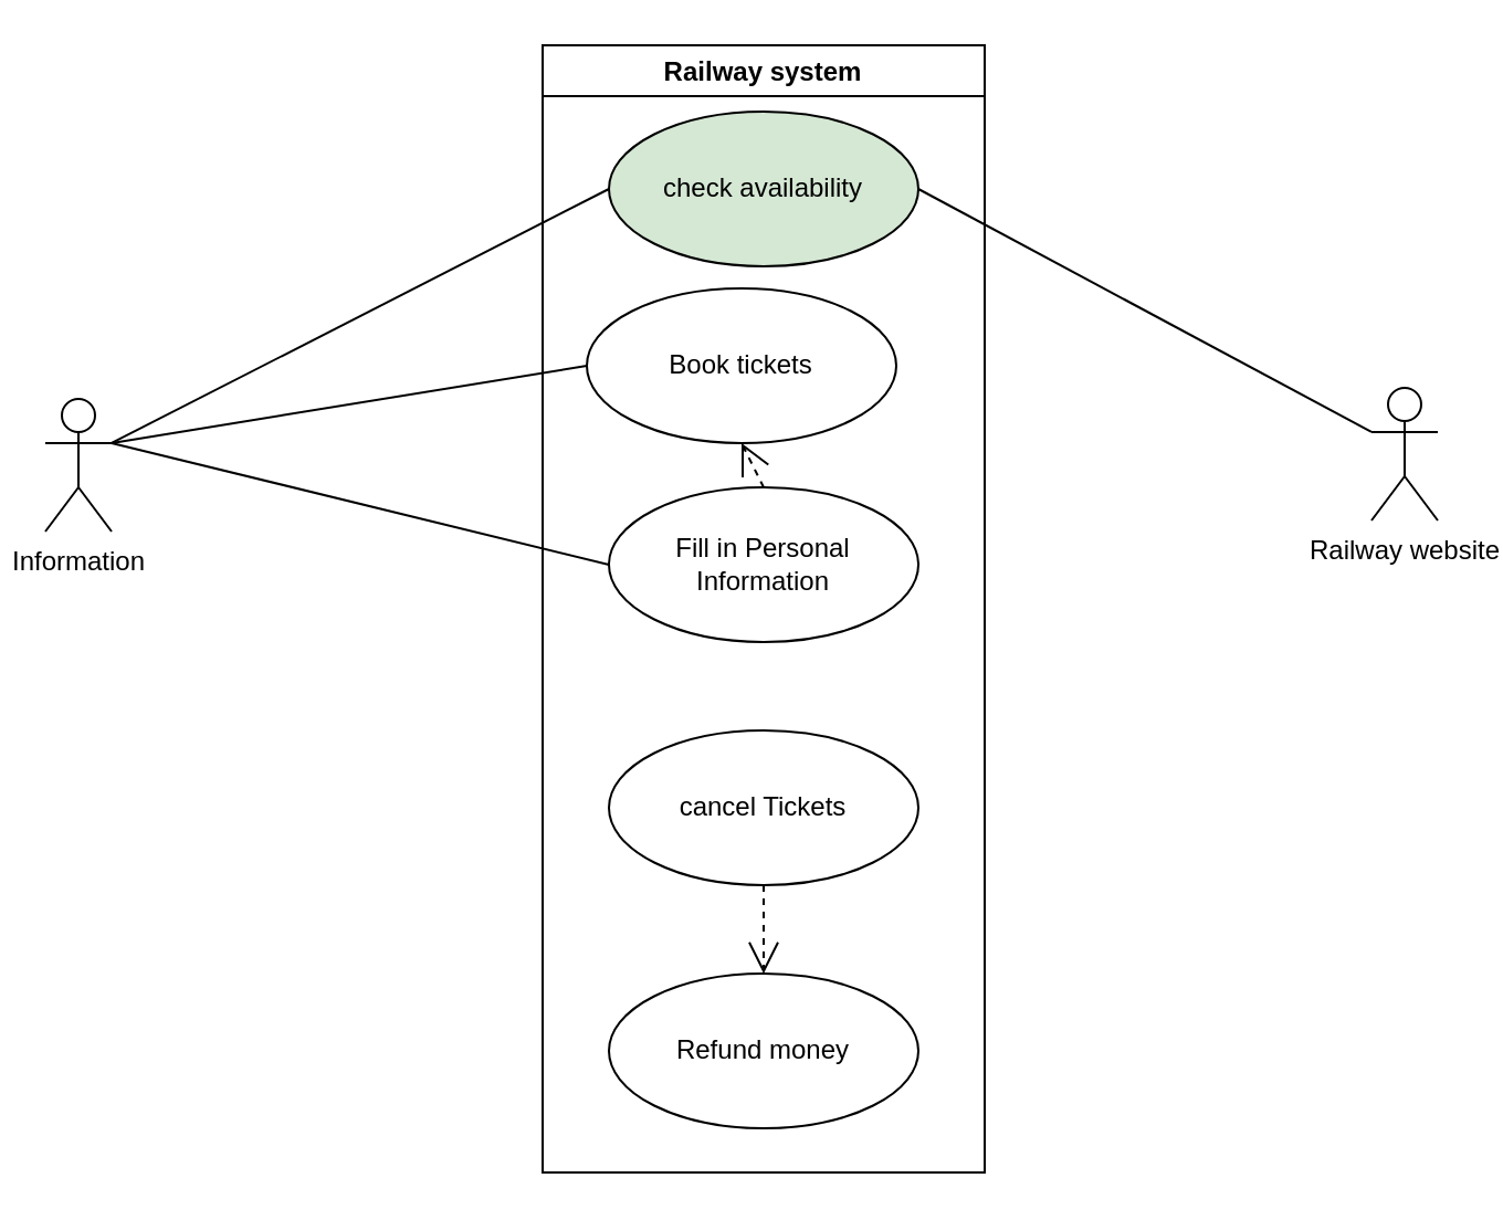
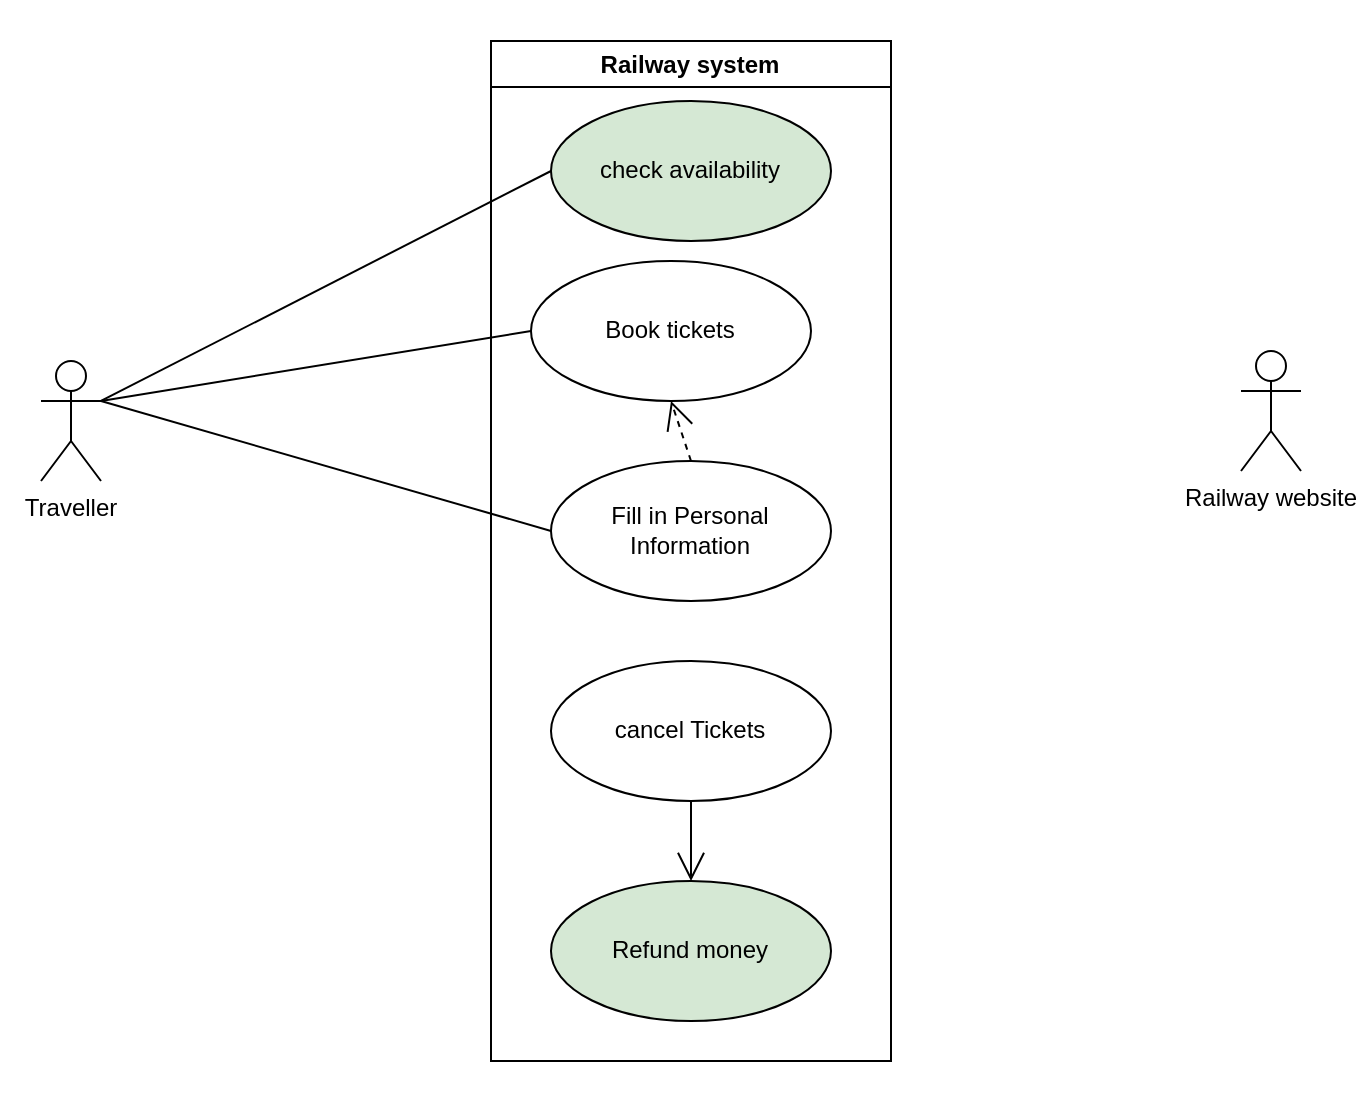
- <mxCell id="15" value="" style="endArrow=none;html=1;rounded=0;exitX=1;exitY=0.5;exitDx=0;exitDy=0;entryX=0;entryY=0.333;entryDx=0;entryDy=0;entryPerimeter=0;" edge="1" parent="1" source="3" target="11"><mxGeometry width="50" height="50" relative="1" as="geometry"><mxPoint x="300" y="290" as="sourcePoint" /><mxPoint x="350" y="240" as="targetPoint" /></mxGeometry></mxCell>
- <mxCell id="10" value="Information" style="shape=umlActor;verticalLabelPosition=bottom;verticalAlign=top;html=1;" vertex="1" parent="1"><mxGeometry x="20" y="180" width="30" height="60" as="geometry" /></mxCell>
+ <mxCell id="10" value="Traveller" style="shape=umlActor;verticalLabelPosition=bottom;verticalAlign=top;html=1;" vertex="1" parent="1"><mxGeometry x="20" y="180" width="30" height="60" as="geometry" /></mxCell>
- <mxCell id="6" value="Fill in Personal Information" style="ellipse;whiteSpace=wrap;html=1;" vertex="1" parent="2"><mxGeometry x="30" y="200" width="140" height="70" as="geometry" /></mxCell>
+ <mxCell id="6" value="Fill in Personal Information" style="ellipse;whiteSpace=wrap;html=1;" vertex="1" parent="2"><mxGeometry x="30" y="210" width="140" height="70" as="geometry" /></mxCell>
- <mxCell id="8" value="" style="endArrow=open;endFill=1;endSize=12;html=1;rounded=0;exitX=0.5;exitY=1;exitDx=0;exitDy=0;dashed=1;" edge="1" parent="2" source="4" target="7"><mxGeometry width="160" relative="1" as="geometry"><mxPoint x="195" y="360" as="sourcePoint" /><mxPoint x="355" y="360" as="targetPoint" /></mxGeometry></mxCell>
+ <mxCell id="8" value="" style="endArrow=open;endFill=1;endSize=12;html=1;rounded=0;exitX=0.5;exitY=1;exitDx=0;exitDy=0;dashed=0;" edge="1" parent="2" source="4" target="7"><mxGeometry width="160" relative="1" as="geometry"><mxPoint x="195" y="360" as="sourcePoint" /><mxPoint x="355" y="360" as="targetPoint" /></mxGeometry></mxCell>
- <mxCell id="7" value="Refund money" style="ellipse;whiteSpace=wrap;html=1;" vertex="1" parent="2"><mxGeometry x="30" y="420" width="140" height="70" as="geometry" /></mxCell>
+ <mxCell id="7" value="Refund money" style="ellipse;whiteSpace=wrap;html=1;fillColor=#d5e8d4;" vertex="1" parent="2"><mxGeometry x="30" y="420" width="140" height="70" as="geometry" /></mxCell>
